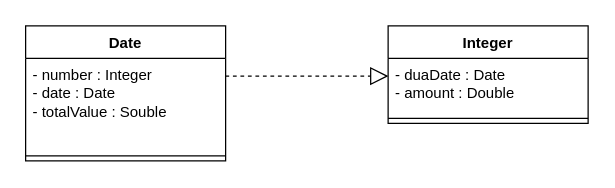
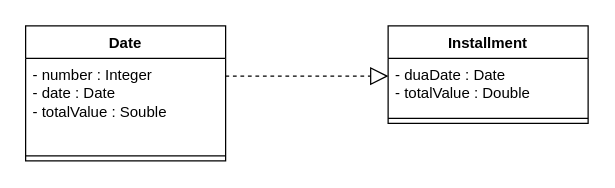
- <mxCell id="5" value="Integer" style="swimlane;fontStyle=1;align=center;verticalAlign=top;childLayout=stackLayout;horizontal=1;startSize=26;horizontalStack=0;resizeParent=1;resizeParentMax=0;resizeLast=0;collapsible=1;marginBottom=0;whiteSpace=wrap;html=1;" vertex="1" parent="1"><mxGeometry x="310" y="20" width="160" height="78" as="geometry" /></mxCell>
+ <mxCell id="5" value="Installment" style="swimlane;fontStyle=1;align=center;verticalAlign=top;childLayout=stackLayout;horizontal=1;startSize=26;horizontalStack=0;resizeParent=1;resizeParentMax=0;resizeLast=0;collapsible=1;marginBottom=0;whiteSpace=wrap;html=1;" vertex="1" parent="1"><mxGeometry x="310" y="20" width="160" height="78" as="geometry" /></mxCell>
- <mxCell id="6" value="- duaDate : Date&lt;div&gt;- amount : Double&lt;/div&gt;" style="text;strokeColor=none;fillColor=none;align=left;verticalAlign=top;spacingLeft=4;spacingRight=4;overflow=hidden;rotatable=0;points=[[0,0.5],[1,0.5]];portConstraint=eastwest;whiteSpace=wrap;html=1;" vertex="1" parent="5"><mxGeometry y="26" width="160" height="44" as="geometry" /></mxCell>
+ <mxCell id="6" value="- duaDate : Date&lt;div&gt;- totalValue : Double&lt;/div&gt;" style="text;strokeColor=none;fillColor=none;align=left;verticalAlign=top;spacingLeft=4;spacingRight=4;overflow=hidden;rotatable=0;points=[[0,0.5],[1,0.5]];portConstraint=eastwest;whiteSpace=wrap;html=1;" vertex="1" parent="5"><mxGeometry y="26" width="160" height="44" as="geometry" /></mxCell>
